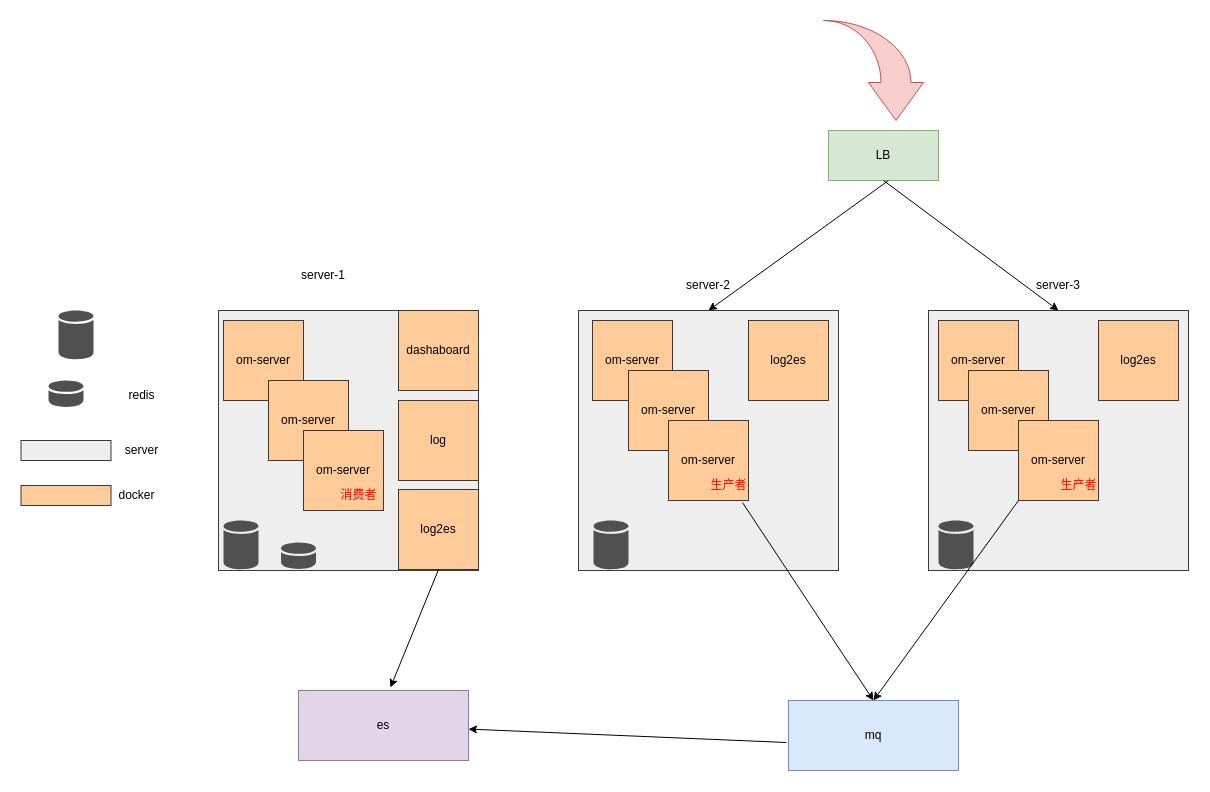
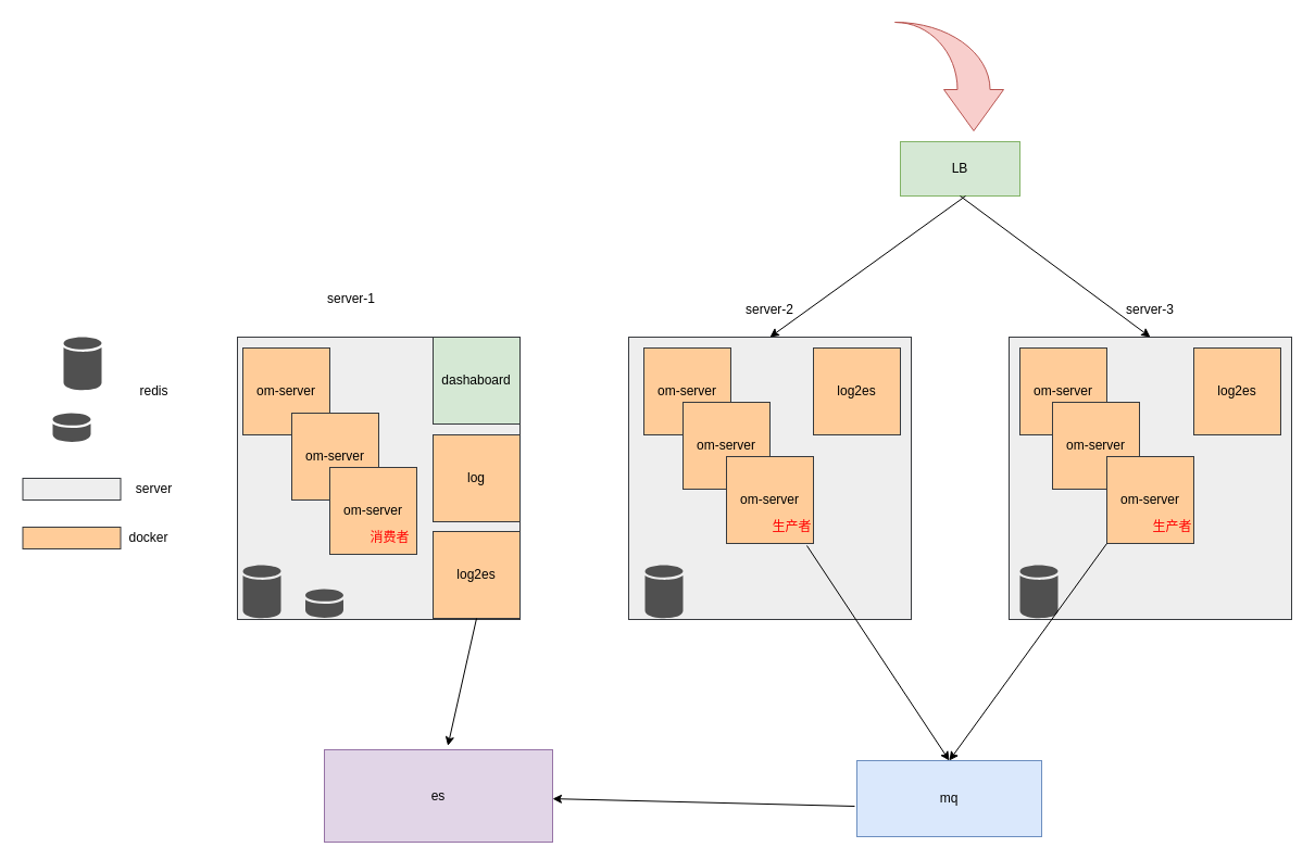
- <mxCell id="8" value="dashaboard" style="whiteSpace=wrap;html=1;aspect=fixed;fillColor=#ffcc99;strokeColor=#36393d;" parent="1" vertex="1"><mxGeometry x="398" y="310" width="80" height="80" as="geometry" /></mxCell>
+ <mxCell id="8" value="dashaboard" style="whiteSpace=wrap;html=1;aspect=fixed;fillColor=#d5e8d4;strokeColor=#36393d;" parent="1" vertex="1"><mxGeometry x="398" y="310" width="80" height="80" as="geometry" /></mxCell>
- <mxCell id="32" value="redis" style="text;html=1;align=center;verticalAlign=middle;resizable=0;points=[];autosize=1;strokeColor=none;fillColor=none;" parent="1" vertex="1"><mxGeometry x="115.5" y="380" width="50" height="30" as="geometry" /></mxCell>
+ <mxCell id="32" value="redis" style="text;html=1;align=center;verticalAlign=middle;resizable=0;points=[];autosize=1;strokeColor=none;fillColor=none;" parent="1" vertex="1"><mxGeometry x="115.5" y="345" width="50" height="30" as="geometry" /></mxCell>
- <mxCell id="40" value="es" style="rounded=0;whiteSpace=wrap;html=1;fillColor=#e1d5e7;strokeColor=#9673a6;" parent="1" vertex="1"><mxGeometry x="298" y="690" width="170" height="70" as="geometry" /></mxCell>
+ <mxCell id="40" value="es" style="rounded=0;whiteSpace=wrap;html=1;fillColor=#e1d5e7;strokeColor=#9673a6;" parent="1" vertex="1"><mxGeometry x="298" y="690" width="210" height="85" as="geometry" /></mxCell>
